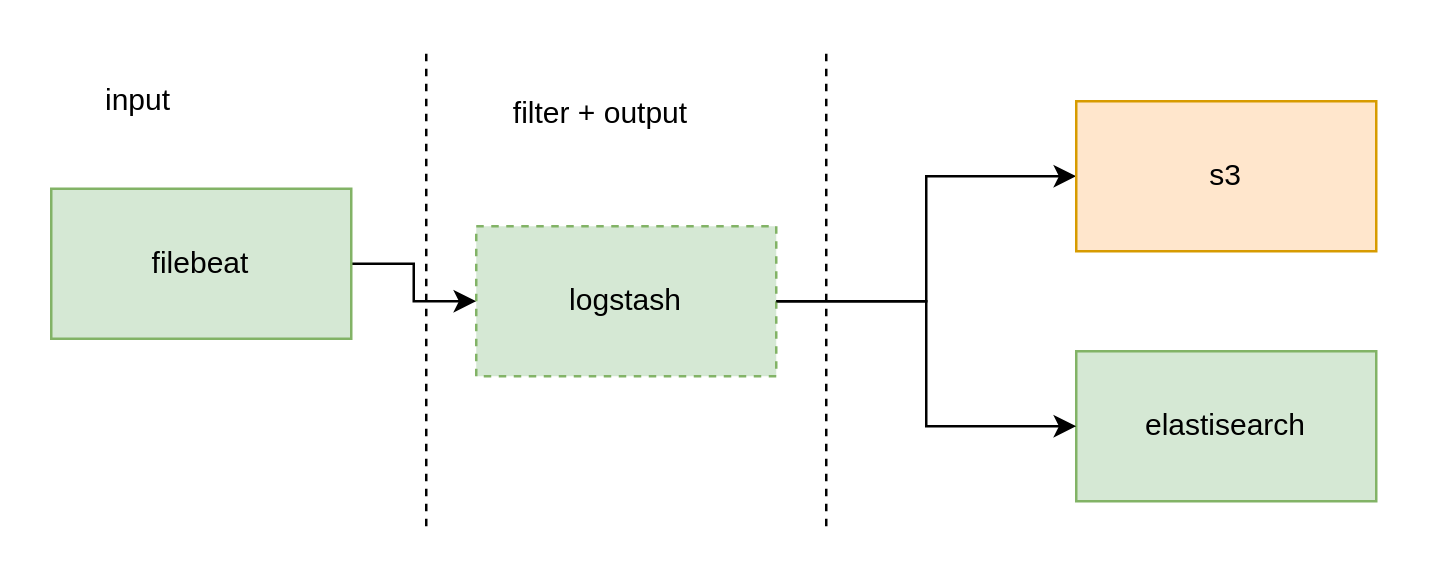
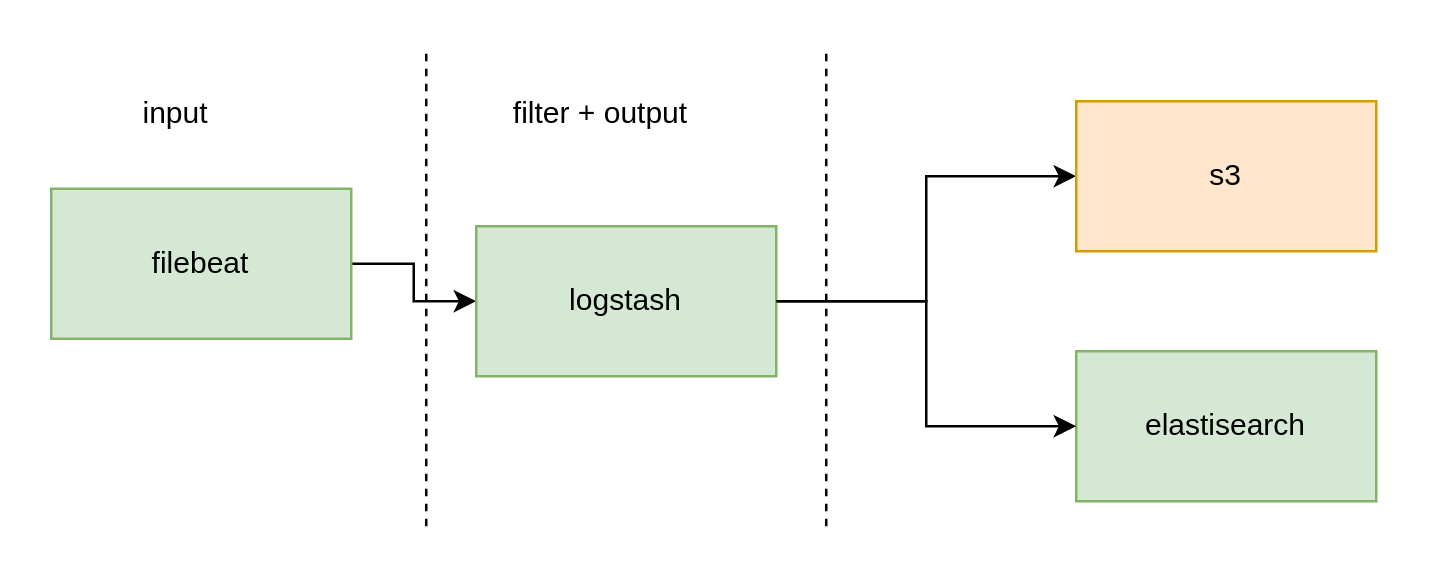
- <mxCell id="11" value="input" style="text;html=1;align=center;verticalAlign=middle;whiteSpace=wrap;rounded=0;" vertex="1" parent="1"><mxGeometry x="25" y="25" width="60" height="30" as="geometry" /></mxCell>
+ <mxCell id="11" value="input" style="text;html=1;align=center;verticalAlign=middle;whiteSpace=wrap;rounded=0;" vertex="1" parent="1"><mxGeometry x="40" y="30" width="60" height="30" as="geometry" /></mxCell>
- <mxCell id="5" value="logstash" style="rounded=0;whiteSpace=wrap;html=1;fillColor=#d5e8d4;strokeColor=#82b366;dashed=1;" parent="1" vertex="1"><mxGeometry x="190" y="90" width="120" height="60" as="geometry" /></mxCell>
+ <mxCell id="5" value="logstash" style="rounded=0;whiteSpace=wrap;html=1;fillColor=#d5e8d4;strokeColor=#82b366;" parent="1" vertex="1"><mxGeometry x="190" y="90" width="120" height="60" as="geometry" /></mxCell>
